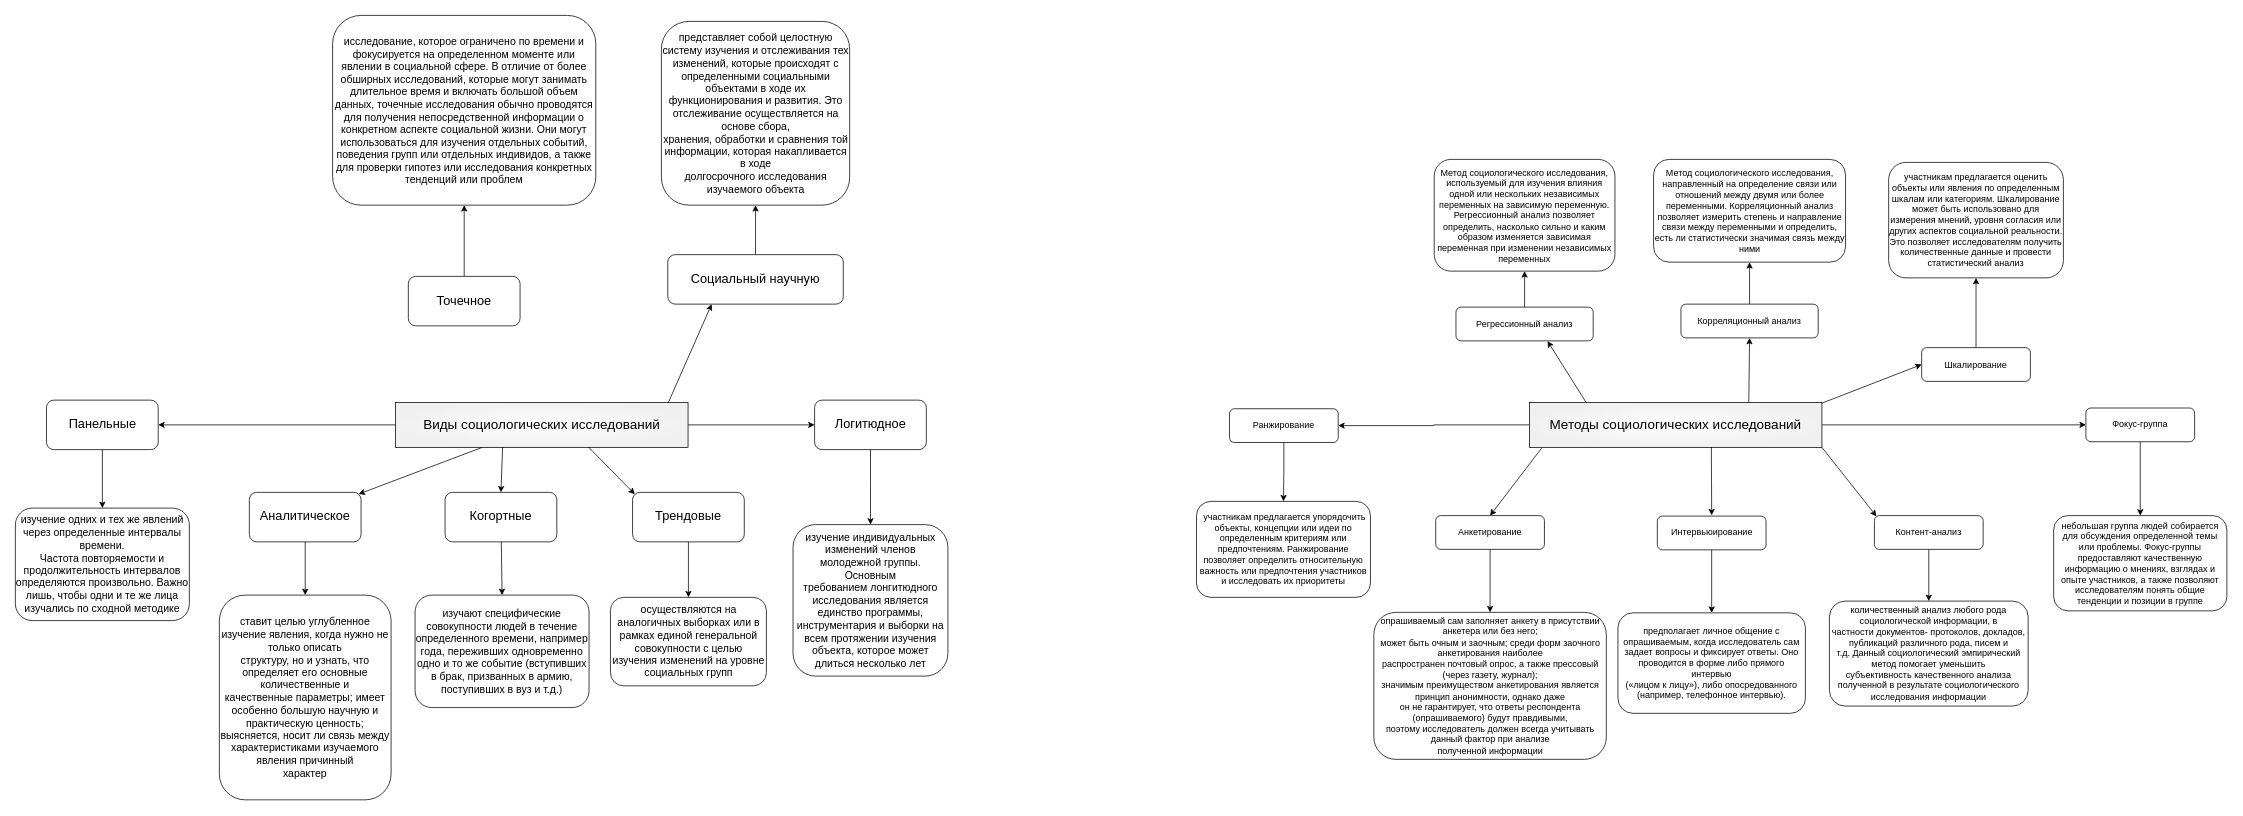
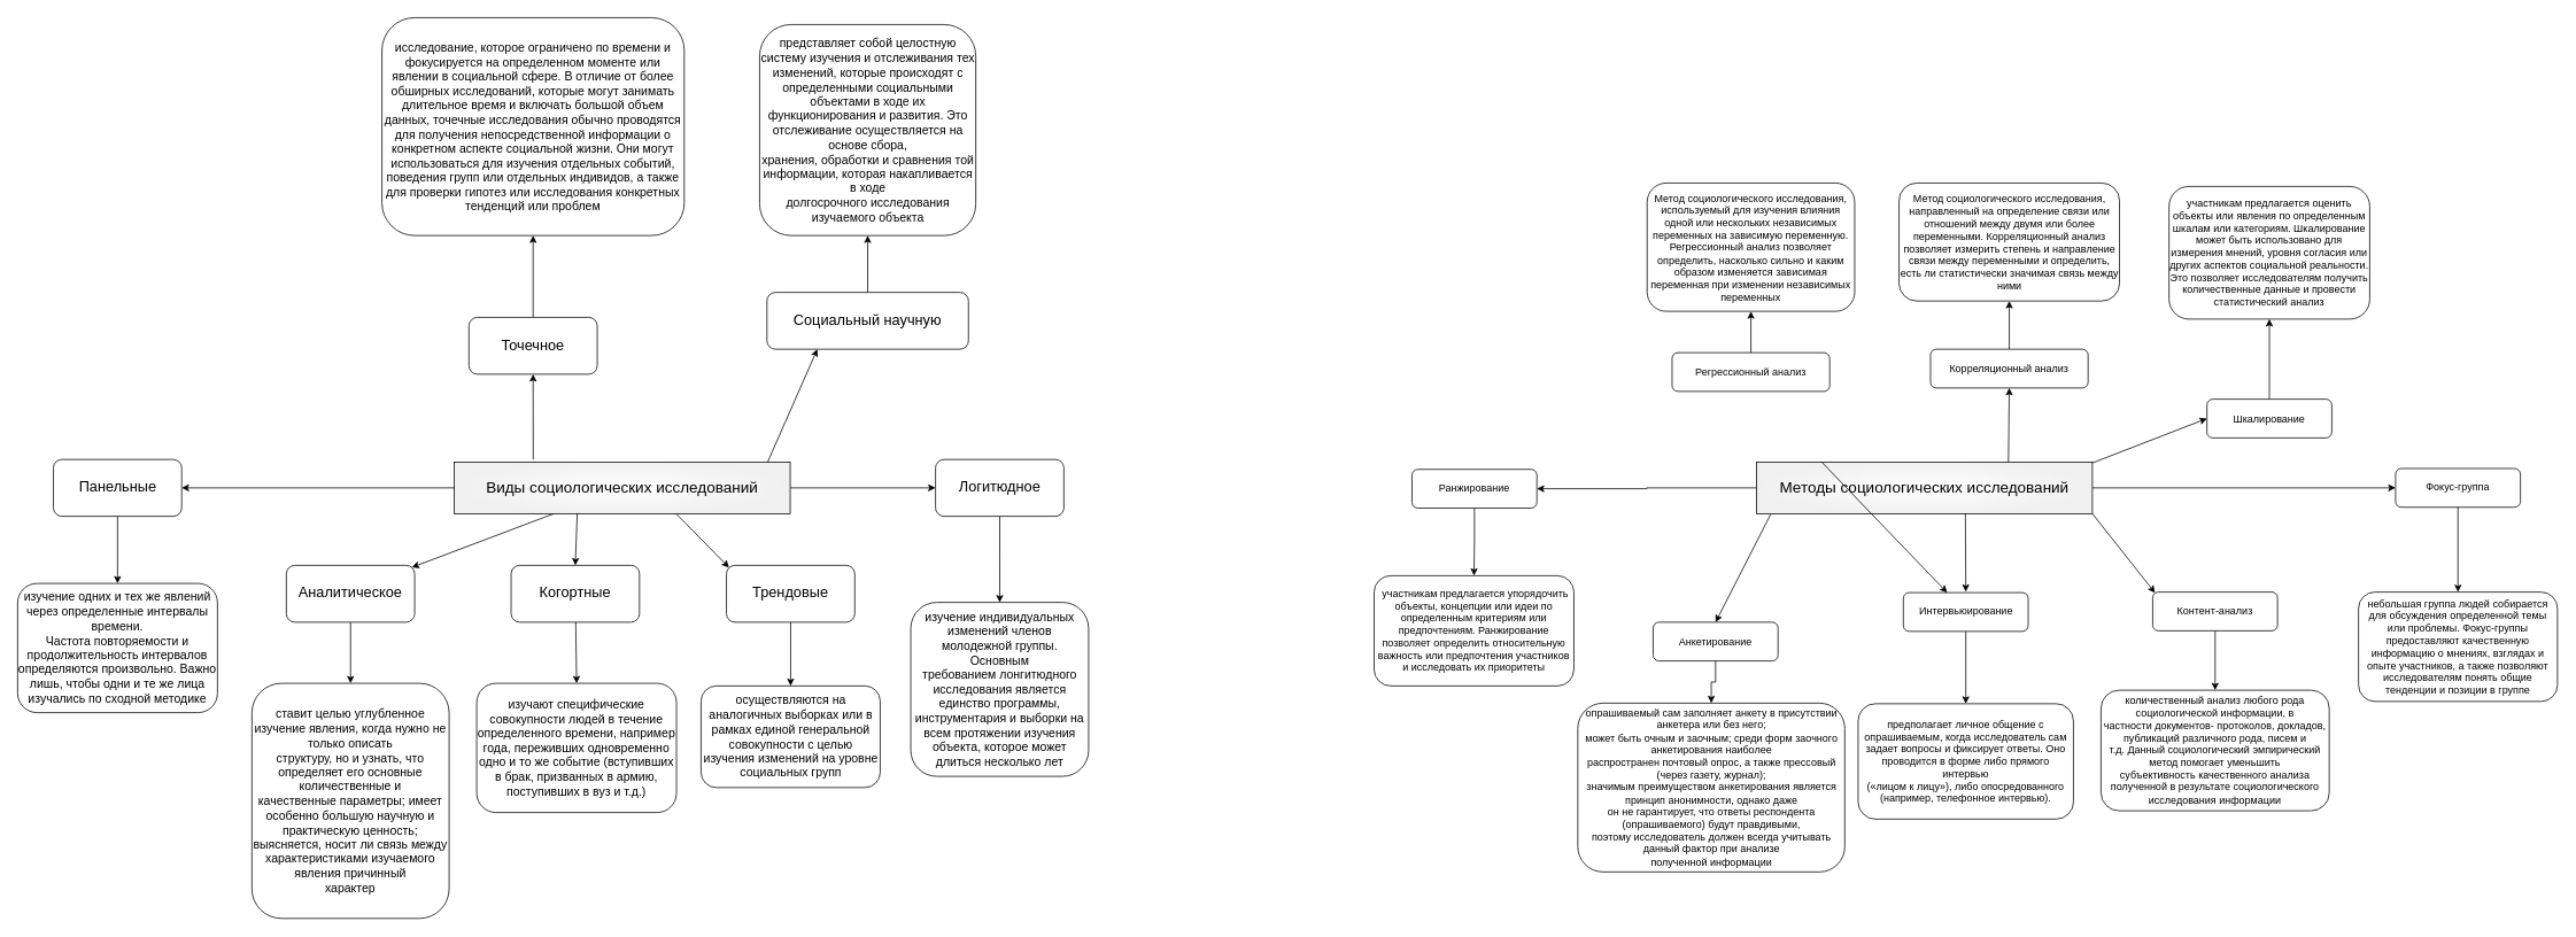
+ <mxCell id="5" style="rounded=0;orthogonalLoop=1;jettySize=auto;html=1;entryX=0.5;entryY=1;entryDx=0;entryDy=0;exitX=0.235;exitY=-0.046;exitDx=0;exitDy=0;exitPerimeter=0;" edge="1" parent="1" source="6" target="29"><mxGeometry relative="1" as="geometry" /></mxCell>
- <mxCell id="63" value="" style="endArrow=classic;html=1;rounded=0;exitX=0.193;exitY=-0.007;exitDx=0;exitDy=0;exitPerimeter=0;entryX=0.667;entryY=1.007;entryDx=0;entryDy=0;entryPerimeter=0;" edge="1" parent="1" source="33" target="61"><mxGeometry width="50" height="50" relative="1" as="geometry"><mxPoint x="2096" y="516" as="sourcePoint" /><mxPoint x="2146" y="466" as="targetPoint" /></mxGeometry></mxCell>
+ <mxCell id="63" value="" style="endArrow=classic;html=1;rounded=0;exitX=0.193;exitY=-0.007;exitDx=0;exitDy=0;exitPerimeter=0;" edge="1" parent="1" source="33" target="39"><mxGeometry width="50" height="50" relative="1" as="geometry"><mxPoint x="2096" y="516" as="sourcePoint" /><mxPoint x="2146" y="466" as="targetPoint" /></mxGeometry></mxCell>
- <mxCell id="35" value="Анкетирование" style="rounded=1;whiteSpace=wrap;html=1;" vertex="1" parent="1"><mxGeometry x="1914" y="687" width="145" height="45" as="geometry" /></mxCell>
+ <mxCell id="35" value="Анкетирование" style="rounded=1;whiteSpace=wrap;html=1;" vertex="1" parent="1"><mxGeometry x="1919" y="722" width="145" height="45" as="geometry" /></mxCell>
